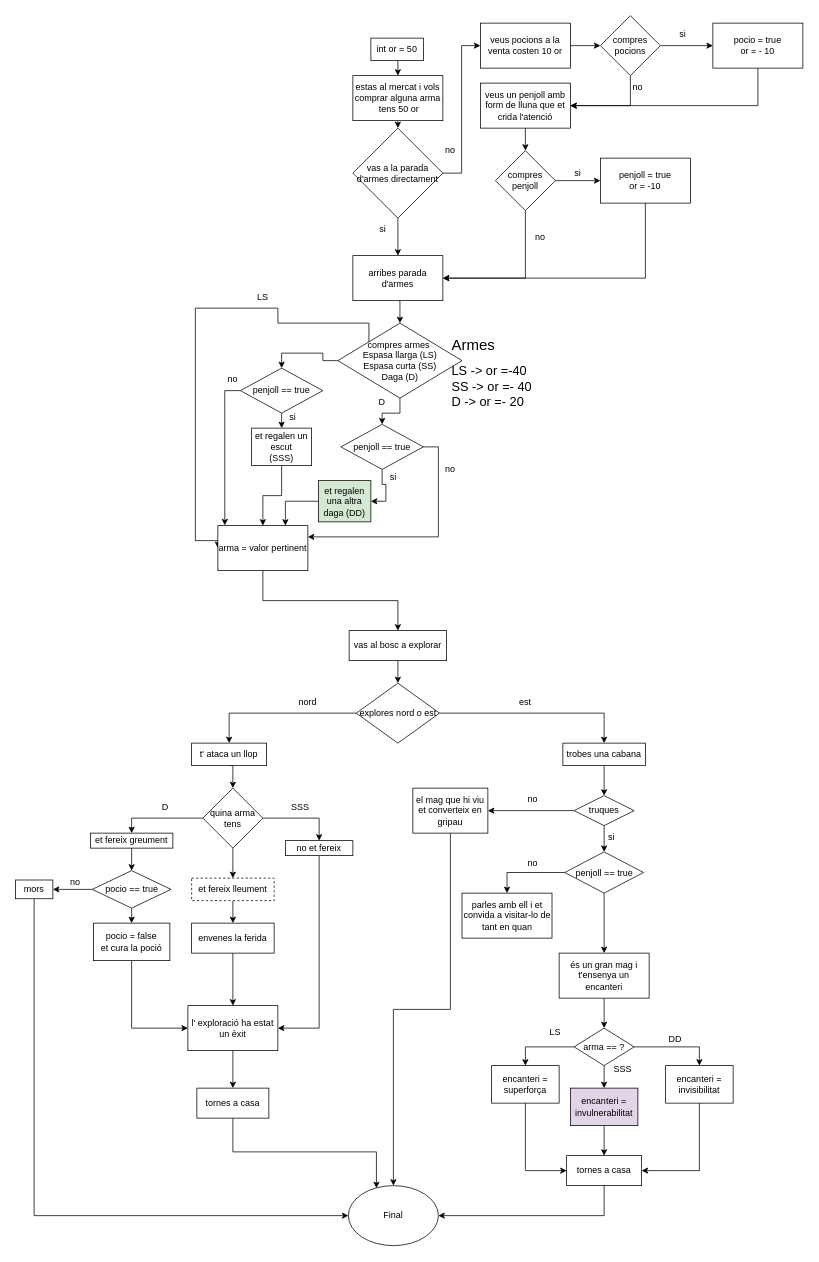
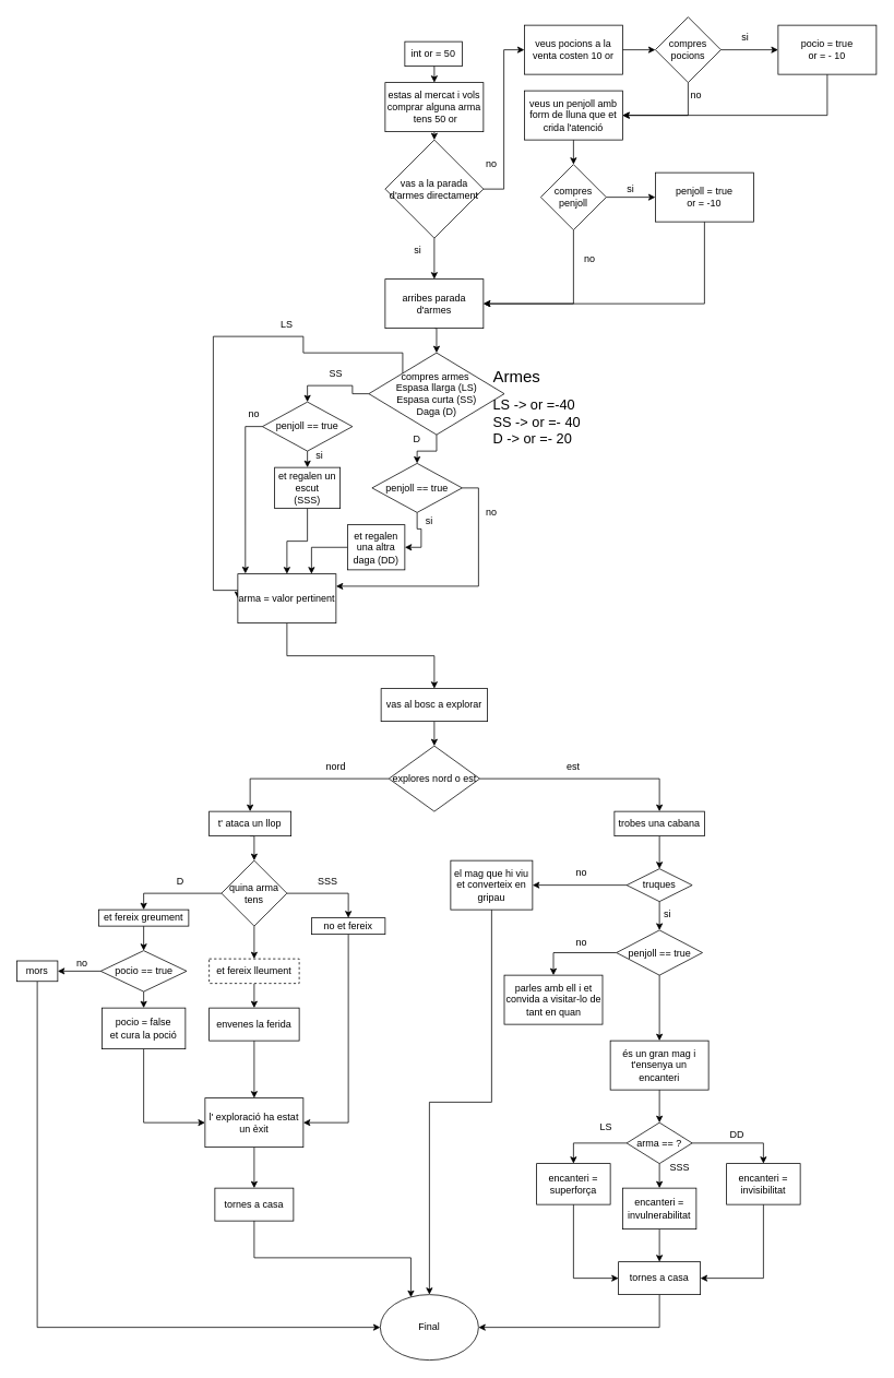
+ <mxCell id="42" value="SS" style="text;html=1;align=center;verticalAlign=middle;whiteSpace=wrap;rounded=0;" parent="1" vertex="1"><mxGeometry x="380" y="440" width="60" height="30" as="geometry" /></mxCell>
- <mxCell id="52" value="et regalen una altra daga (DD)" style="rounded=0;whiteSpace=wrap;html=1;fillColor=#d5e8d4;" parent="1" vertex="1"><mxGeometry x="424" y="640" width="70" height="55" as="geometry" /></mxCell>
+ <mxCell id="52" value="et regalen una altra daga (DD)" style="rounded=0;whiteSpace=wrap;html=1;" parent="1" vertex="1"><mxGeometry x="424" y="640" width="70" height="55" as="geometry" /></mxCell>
- <mxCell id="112" value="encanteri = invulnerabilitat" style="rounded=0;whiteSpace=wrap;html=1;fillColor=#e1d5e7;" parent="1" vertex="1"><mxGeometry x="760" y="1450" width="90" height="50" as="geometry" /></mxCell>
+ <mxCell id="112" value="encanteri = invulnerabilitat" style="rounded=0;whiteSpace=wrap;html=1;" parent="1" vertex="1"><mxGeometry x="760" y="1450" width="90" height="50" as="geometry" /></mxCell>
